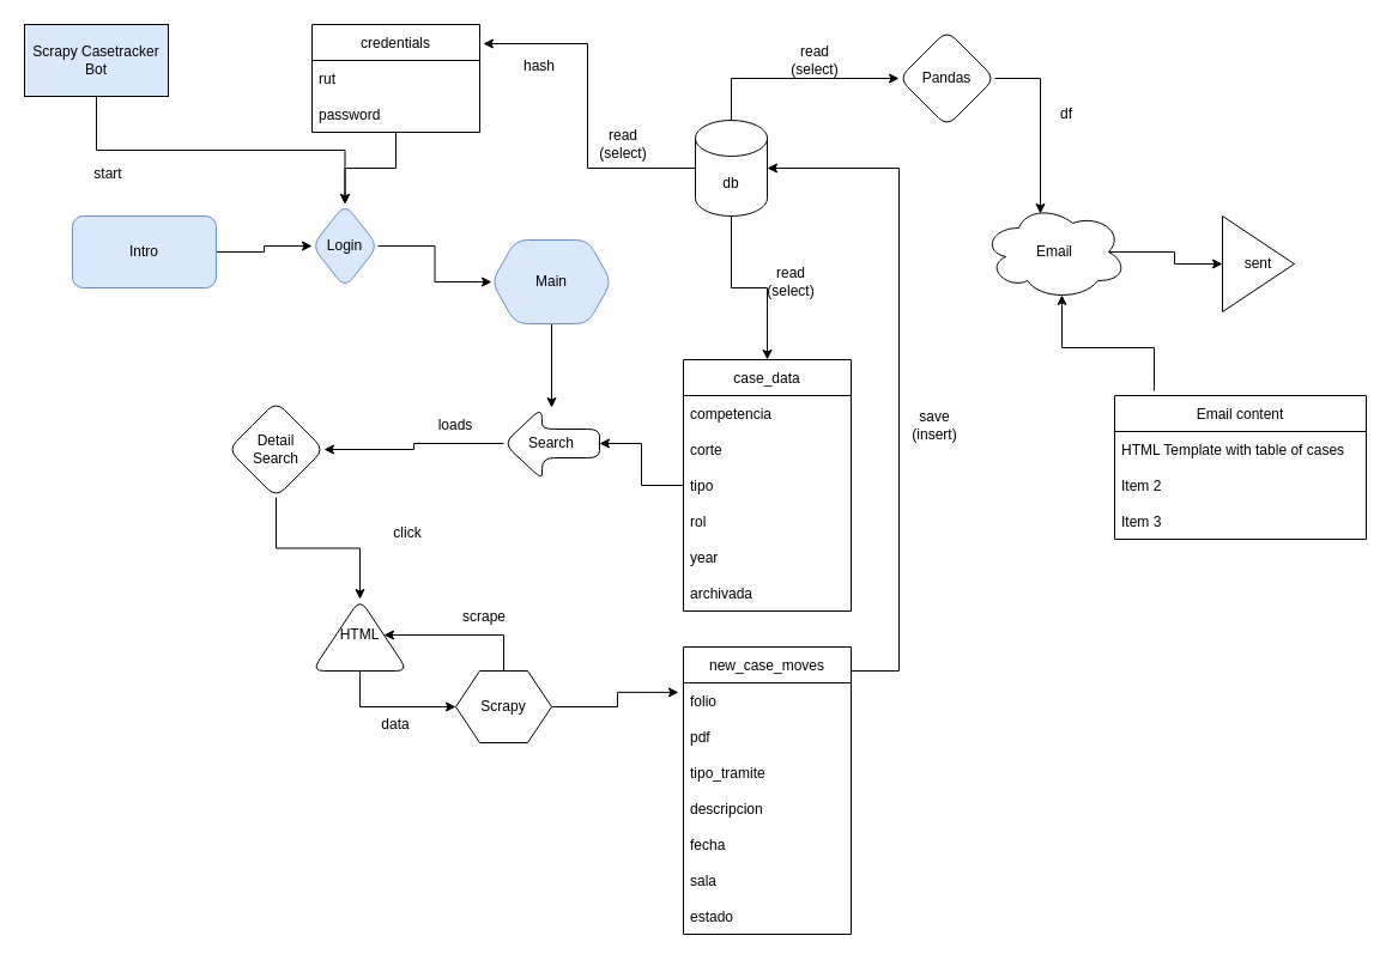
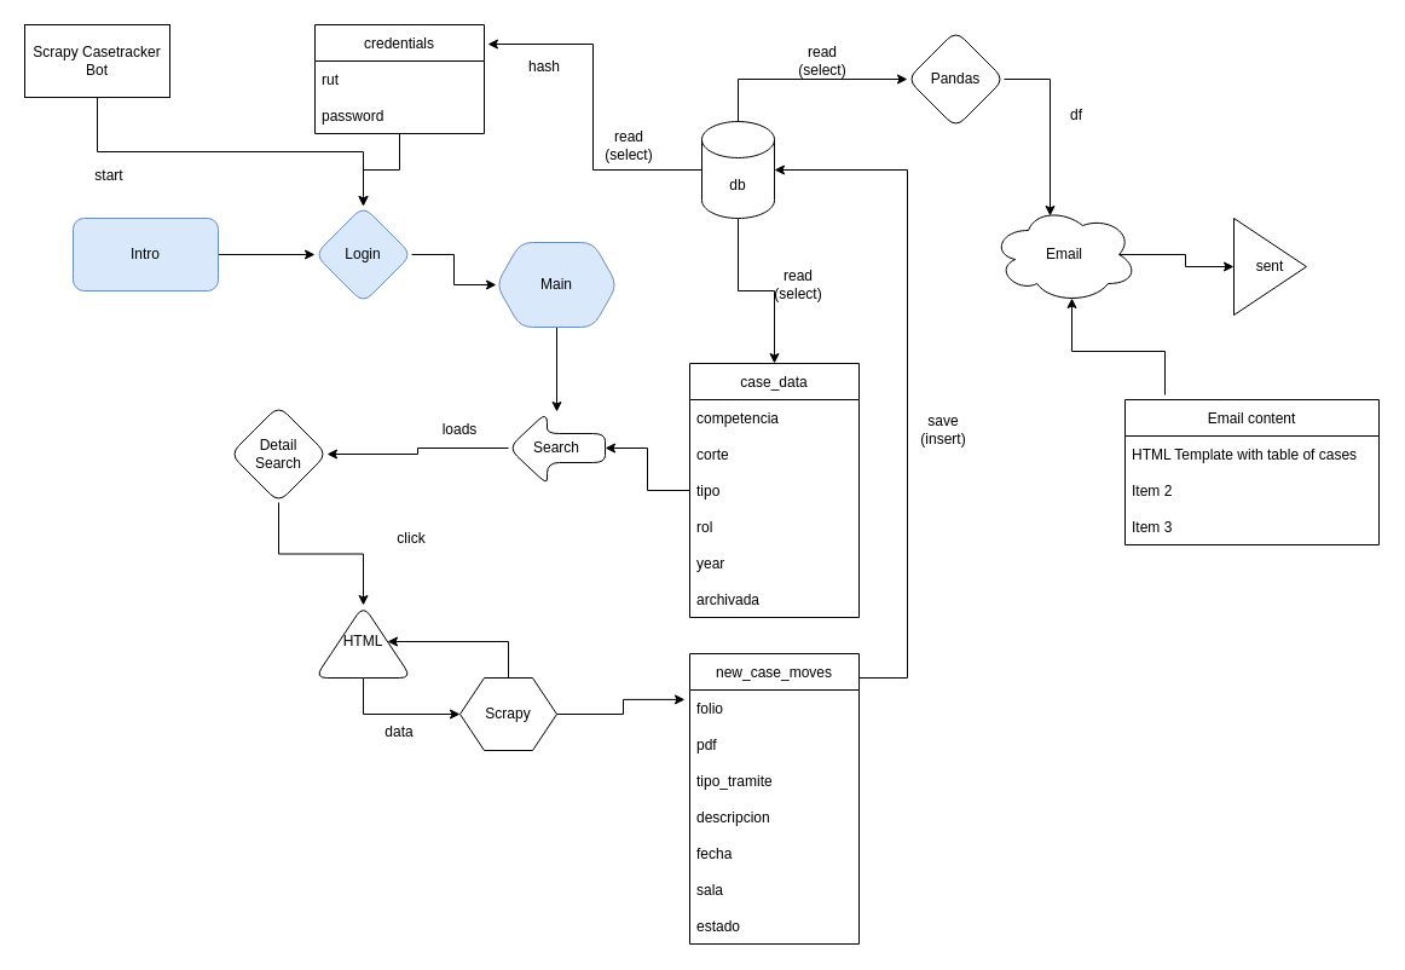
- <mxCell id="2" value="Scrapy Casetracker Bot" style="rounded=0;whiteSpace=wrap;html=1;fillColor=#dae8fc;" vertex="1" parent="1"><mxGeometry width="120" height="60" as="geometry" x="20" y="20" /></mxCell>
+ <mxCell id="2" value="Scrapy Casetracker Bot" style="rounded=0;whiteSpace=wrap;html=1;" vertex="1" parent="1"><mxGeometry width="120" height="60" as="geometry" x="20" y="20" /></mxCell>
- <mxCell id="6" value="Login" style="rhombus;whiteSpace=wrap;html=1;rounded=1;fillColor=#dae8fc;strokeColor=#6c8ebf;" vertex="1" parent="1"><mxGeometry x="260" y="170" width="55" height="70" as="geometry" /></mxCell>
+ <mxCell id="6" value="Login" style="rhombus;whiteSpace=wrap;html=1;rounded=1;fillColor=#dae8fc;strokeColor=#6c8ebf;" vertex="1" parent="1"><mxGeometry x="260" y="170" width="80" height="80" as="geometry" /></mxCell>
- <mxCell id="37" value="scrape" style="text;html=1;strokeColor=none;fillColor=none;align=center;verticalAlign=middle;whiteSpace=wrap;rounded=0;" vertex="1" parent="1"><mxGeometry x="374" y="500" width="60" height="30" as="geometry" /></mxCell>
